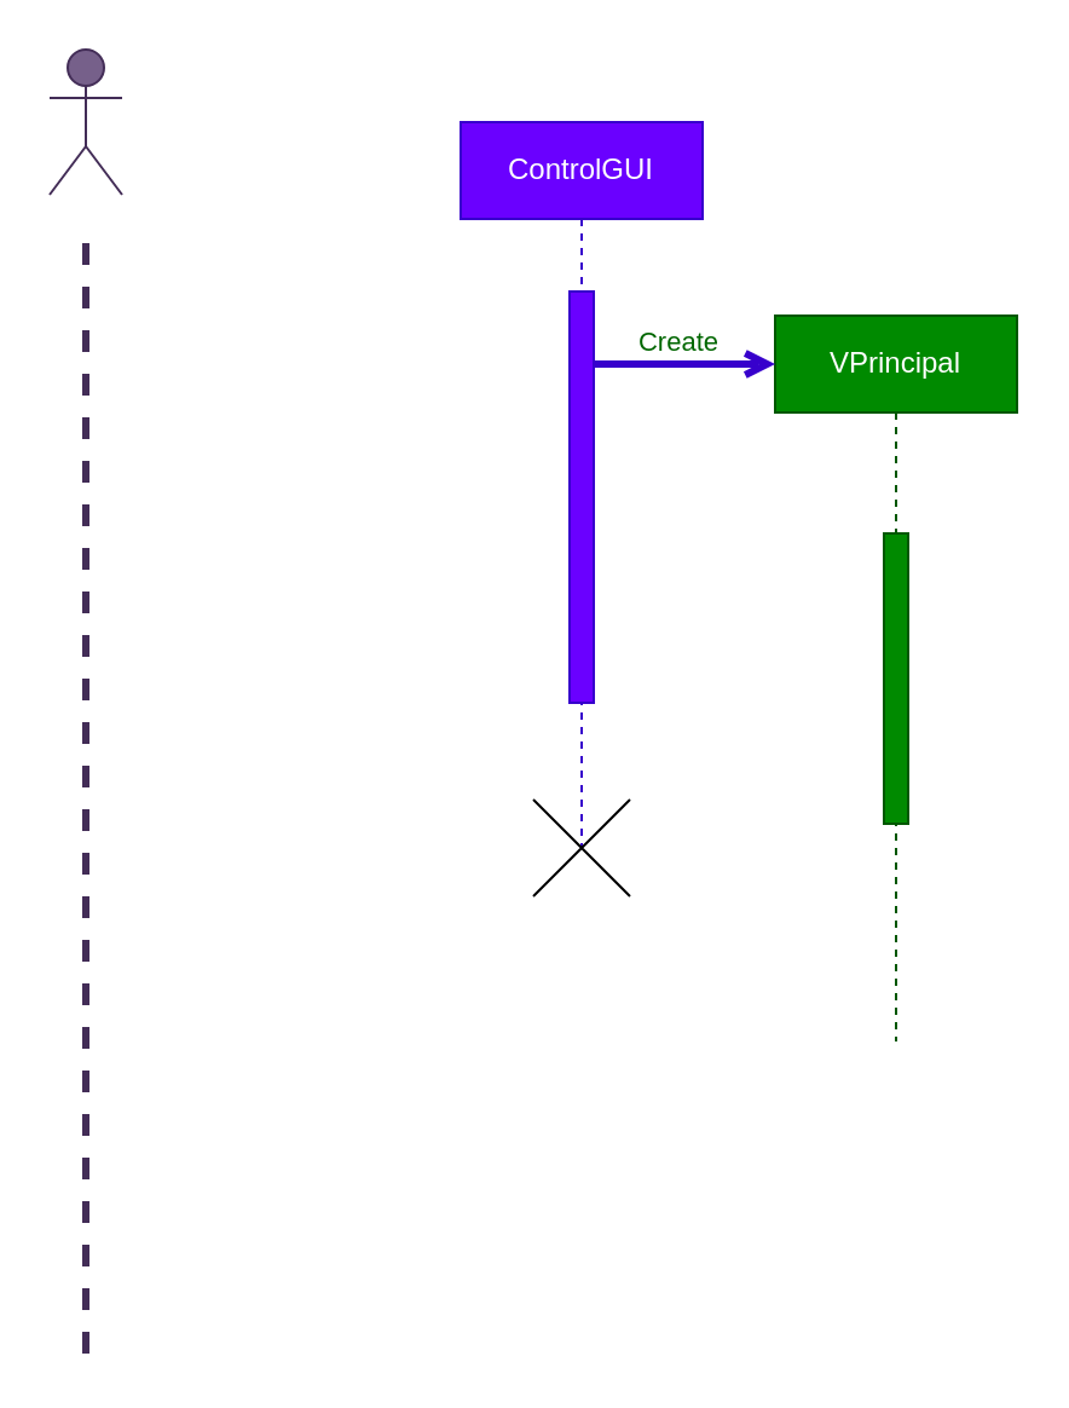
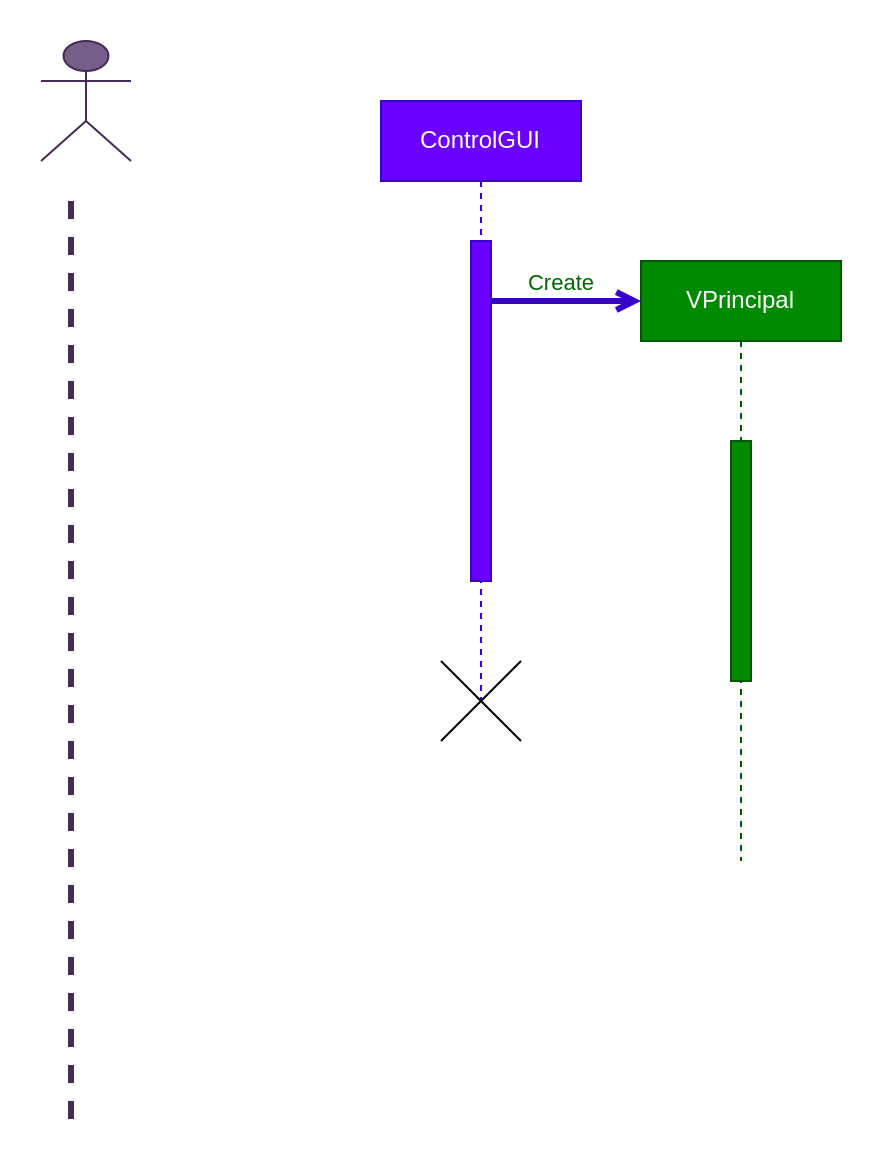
- <mxCell id="2" value="Actor" style="shape=umlActor;verticalLabelPosition=bottom;verticalAlign=top;html=1;fillColor=#76608a;strokeColor=#432D57;fontColor=#ffffff;" vertex="1" parent="1"><mxGeometry x="20" y="20" width="30" height="60" as="geometry" /></mxCell>
+ <mxCell id="2" value="Actor" style="shape=umlActor;verticalLabelPosition=bottom;verticalAlign=top;html=1;fillColor=#76608a;strokeColor=#432D57;fontColor=#ffffff;" vertex="1" parent="1"><mxGeometry x="20" y="20" width="45" height="60" as="geometry" /></mxCell>
